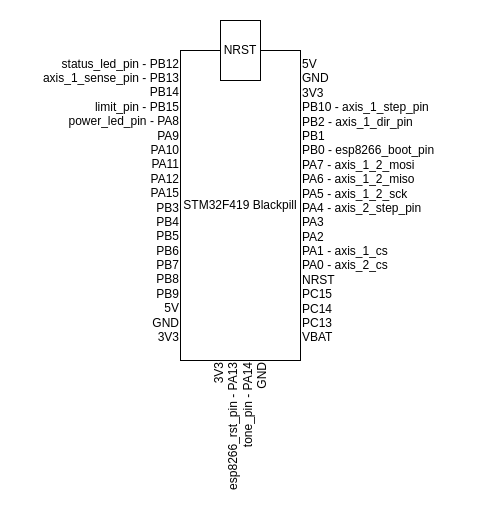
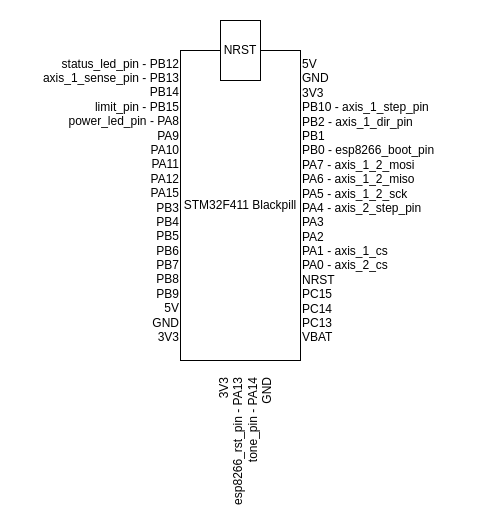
- <mxCell id="2" value="STM32F419 Blackpill" style="rounded=0;whiteSpace=wrap;html=1;" vertex="1" parent="1"><mxGeometry x="180" y="50" width="120" height="310" as="geometry" /></mxCell>
+ <mxCell id="2" value="STM32F411 Blackpill" style="rounded=0;whiteSpace=wrap;html=1;" vertex="1" parent="1"><mxGeometry x="180" y="50" width="120" height="310" as="geometry" /></mxCell>
- <mxCell id="6" value="&lt;div style=&quot;&quot;&gt;3V3&lt;/div&gt;&lt;div style=&quot;&quot;&gt;esp8266_rst_pin - PA13&lt;/div&gt;&lt;div style=&quot;&quot;&gt;tone_pin - PA14&lt;/div&gt;&lt;div style=&quot;&quot;&gt;GND&lt;/div&gt;" style="rounded=0;whiteSpace=wrap;html=1;strokeColor=none;verticalAlign=top;align=right;fillColor=none;horizontal=0;" vertex="1" parent="1"><mxGeometry x="205" y="360" width="70" height="140" as="geometry" /></mxCell>
+ <mxCell id="6" value="&lt;div style=&quot;&quot;&gt;3V3&lt;/div&gt;&lt;div style=&quot;&quot;&gt;esp8266_rst_pin - PA13&lt;/div&gt;&lt;div style=&quot;&quot;&gt;tone_pin - PA14&lt;/div&gt;&lt;div style=&quot;&quot;&gt;GND&lt;/div&gt;" style="rounded=0;whiteSpace=wrap;html=1;strokeColor=none;verticalAlign=top;align=right;fillColor=none;horizontal=0;" vertex="1" parent="1"><mxGeometry x="210" y="375" width="70" height="140" as="geometry" /></mxCell>
